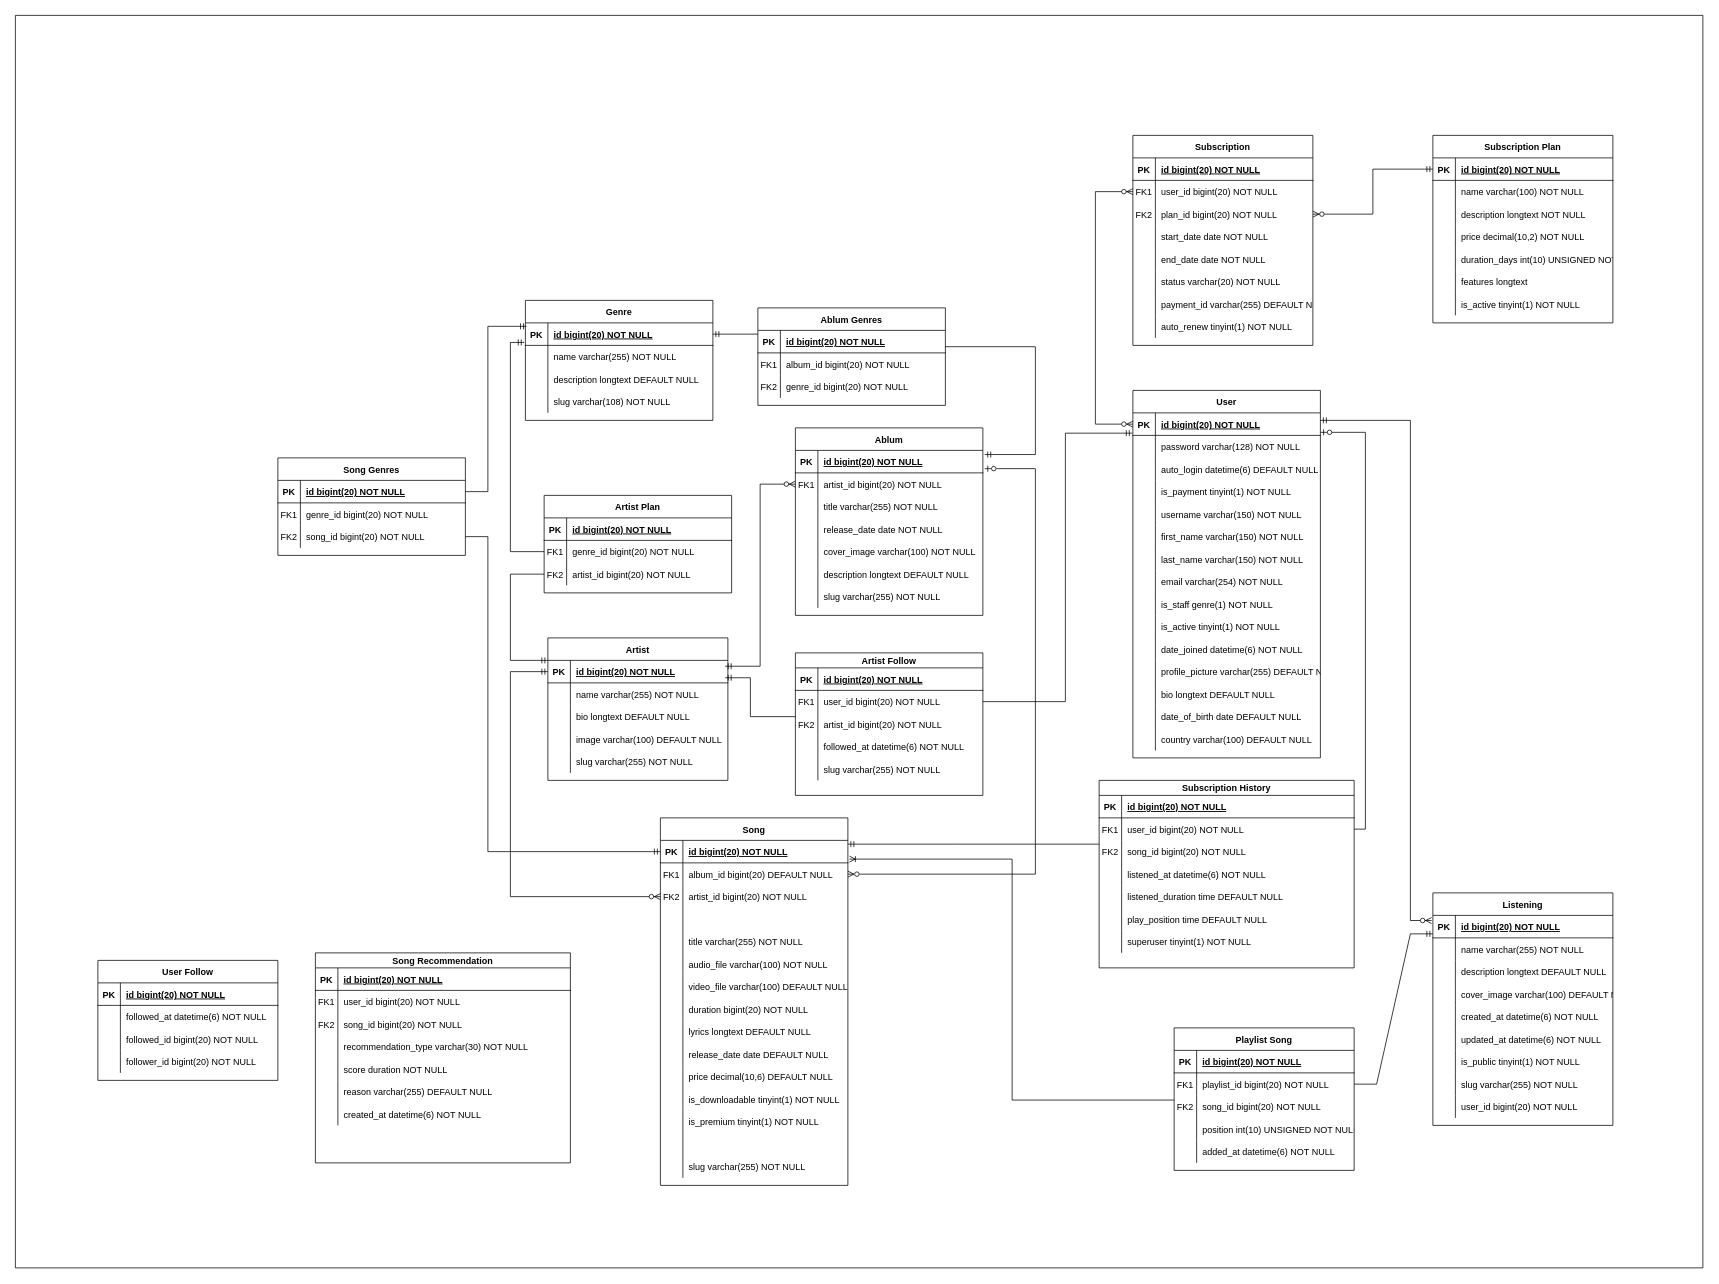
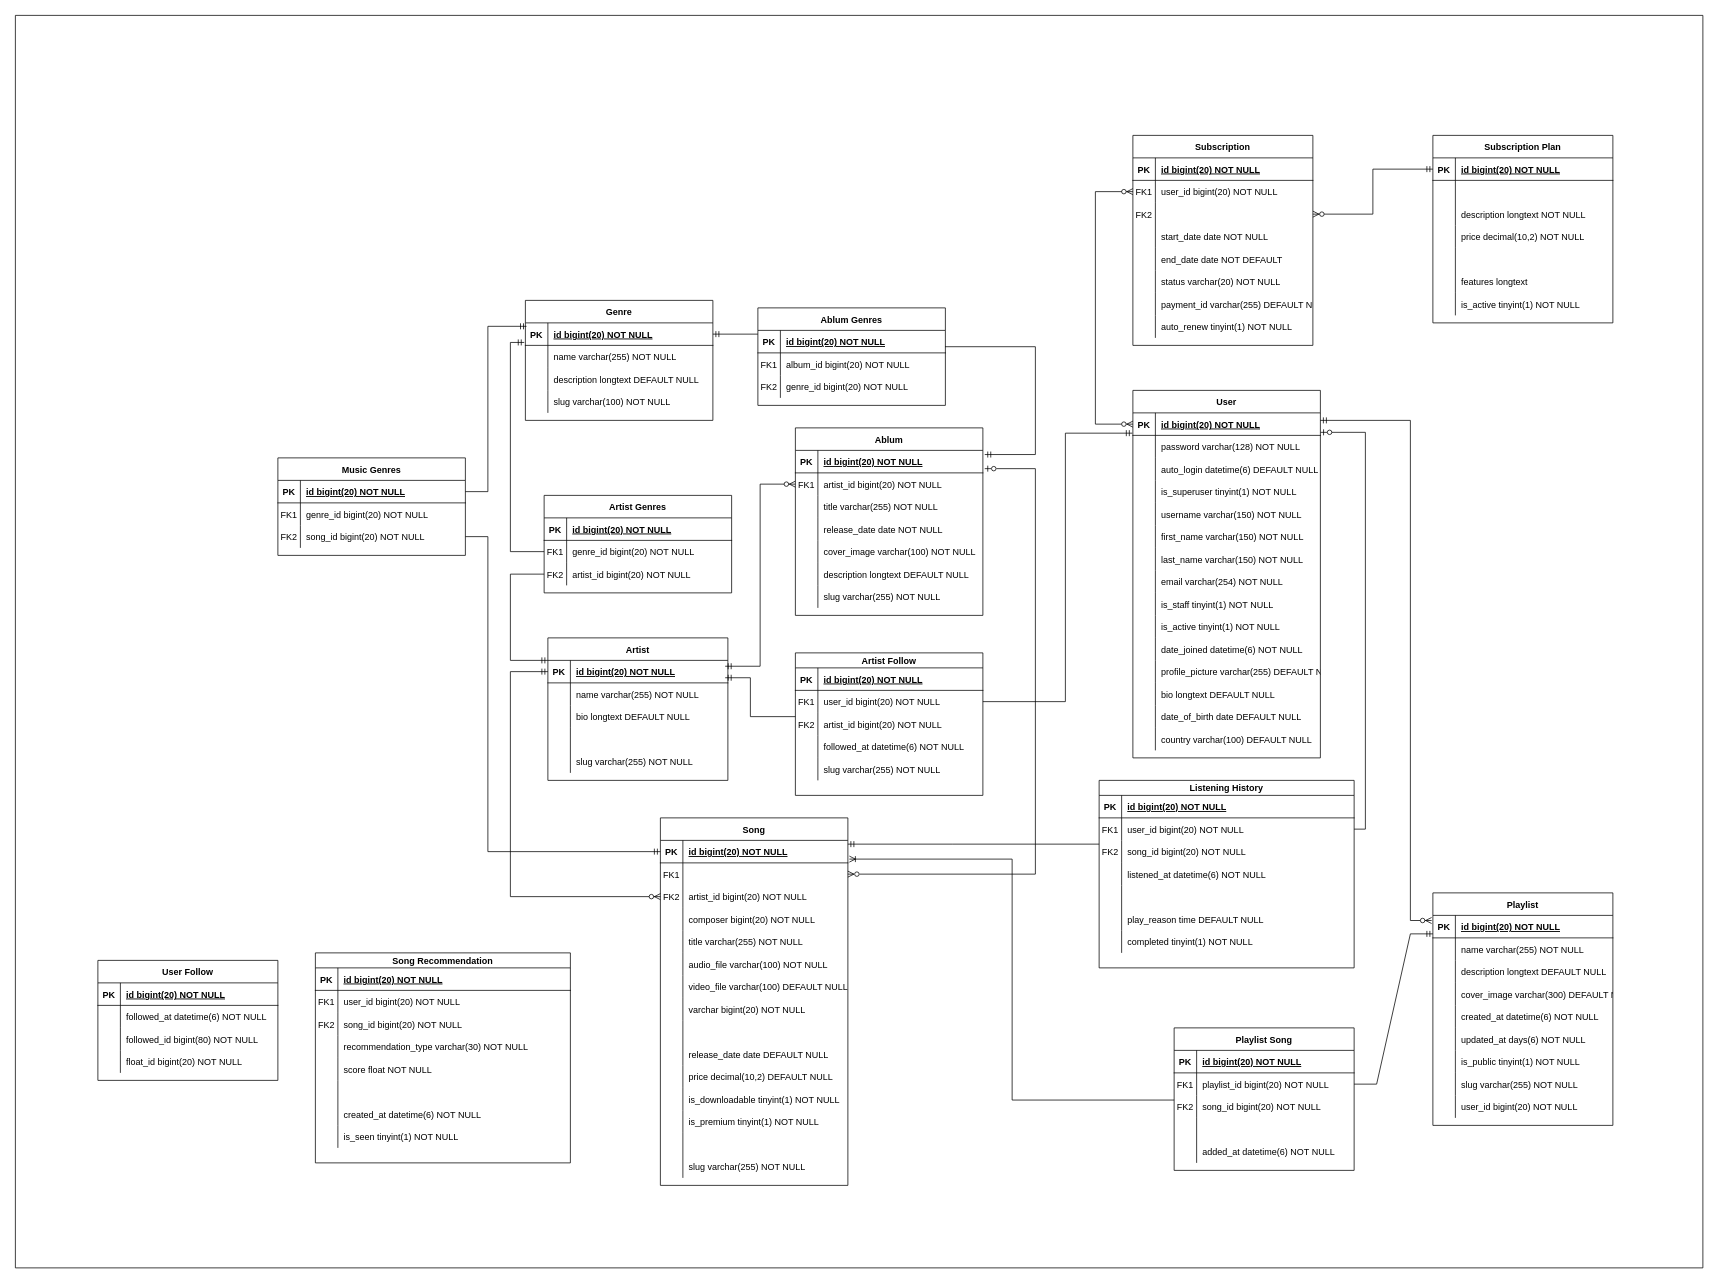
- <mxCell id="341" value="name varchar(100) NOT NULL" style="shape=partialRectangle;overflow=hidden;connectable=0;fillColor=none;top=0;left=0;bottom=0;right=0;align=left;spacingLeft=6;" vertex="1" parent="339"><mxGeometry x="30" width="210" height="30" as="geometry"><mxRectangle width="210" height="30" as="alternateBounds" /></mxGeometry></mxCell>
- <mxCell id="319" value="plan_id bigint(20) NOT NULL" style="shape=partialRectangle;overflow=hidden;connectable=0;fillColor=none;top=0;left=0;bottom=0;right=0;align=left;spacingLeft=6;" vertex="1" parent="317"><mxGeometry x="30" width="210" height="30" as="geometry"><mxRectangle width="210" height="30" as="alternateBounds" /></mxGeometry></mxCell>
- <mxCell id="350" value="duration_days int(10) UNSIGNED NOT NULL" style="shape=partialRectangle;overflow=hidden;connectable=0;fillColor=none;top=0;left=0;bottom=0;right=0;align=left;spacingLeft=6;" vertex="1" parent="348"><mxGeometry x="30" width="210" height="30" as="geometry"><mxRectangle width="210" height="30" as="alternateBounds" /></mxGeometry></mxCell>
- <mxCell id="325" value="end_date date NOT NULL" style="shape=partialRectangle;overflow=hidden;connectable=0;fillColor=none;top=0;left=0;bottom=0;right=0;align=left;spacingLeft=6;" vertex="1" parent="323"><mxGeometry x="30" width="210" height="30" as="geometry"><mxRectangle width="210" height="30" as="alternateBounds" /></mxGeometry></mxCell>
+ <mxCell id="325" value="end_date date NOT DEFAULT" style="shape=partialRectangle;overflow=hidden;connectable=0;fillColor=none;top=0;left=0;bottom=0;right=0;align=left;spacingLeft=6;" vertex="1" parent="323"><mxGeometry x="30" width="210" height="30" as="geometry"><mxRectangle width="210" height="30" as="alternateBounds" /></mxGeometry></mxCell>
- <mxCell id="179" value="slug varchar(108) NOT NULL" style="shape=partialRectangle;overflow=hidden;connectable=0;fillColor=none;top=0;left=0;bottom=0;right=0;align=left;spacingLeft=6;" vertex="1" parent="177"><mxGeometry x="30" width="220" height="30" as="geometry"><mxRectangle width="220" height="30" as="alternateBounds" /></mxGeometry></mxCell>
+ <mxCell id="179" value="slug varchar(100) NOT NULL" style="shape=partialRectangle;overflow=hidden;connectable=0;fillColor=none;top=0;left=0;bottom=0;right=0;align=left;spacingLeft=6;" vertex="1" parent="177"><mxGeometry x="30" width="220" height="30" as="geometry"><mxRectangle width="220" height="30" as="alternateBounds" /></mxGeometry></mxCell>
- <mxCell id="185" value="Song Genres" style="shape=table;startSize=30;container=1;collapsible=1;childLayout=tableLayout;fixedRows=1;rowLines=0;fontStyle=1;align=center;resizeLast=1;" vertex="1" parent="1"><mxGeometry x="370" y="610" width="250" height="130" as="geometry" /></mxCell>
+ <mxCell id="185" value="Music Genres" style="shape=table;startSize=30;container=1;collapsible=1;childLayout=tableLayout;fixedRows=1;rowLines=0;fontStyle=1;align=center;resizeLast=1;" vertex="1" parent="1"><mxGeometry x="370" y="610" width="250" height="130" as="geometry" /></mxCell>
- <mxCell id="59" value="is_payment tinyint(1) NOT NULL" style="shape=partialRectangle;overflow=hidden;connectable=0;fillColor=none;top=0;left=0;bottom=0;right=0;align=left;spacingLeft=6;" vertex="1" parent="57"><mxGeometry x="30" width="220" height="30" as="geometry"><mxRectangle width="220" height="30" as="alternateBounds" /></mxGeometry></mxCell>
+ <mxCell id="59" value="is_superuser tinyint(1) NOT NULL" style="shape=partialRectangle;overflow=hidden;connectable=0;fillColor=none;top=0;left=0;bottom=0;right=0;align=left;spacingLeft=6;" vertex="1" parent="57"><mxGeometry x="30" width="220" height="30" as="geometry"><mxRectangle width="220" height="30" as="alternateBounds" /></mxGeometry></mxCell>
- <mxCell id="157" value="Artist Plan" style="shape=table;startSize=30;container=1;collapsible=1;childLayout=tableLayout;fixedRows=1;rowLines=0;fontStyle=1;align=center;resizeLast=1;" vertex="1" parent="1"><mxGeometry x="725" y="660" width="250" height="130" as="geometry" /></mxCell>
+ <mxCell id="157" value="Artist Genres" style="shape=table;startSize=30;container=1;collapsible=1;childLayout=tableLayout;fixedRows=1;rowLines=0;fontStyle=1;align=center;resizeLast=1;" vertex="1" parent="1"><mxGeometry x="725" y="660" width="250" height="130" as="geometry" /></mxCell>
- <mxCell id="74" value="is_staff genre(1) NOT NULL" style="shape=partialRectangle;overflow=hidden;connectable=0;fillColor=none;top=0;left=0;bottom=0;right=0;align=left;spacingLeft=6;" vertex="1" parent="72"><mxGeometry x="30" width="220" height="30" as="geometry"><mxRectangle width="220" height="30" as="alternateBounds" /></mxGeometry></mxCell>
+ <mxCell id="74" value="is_staff tinyint(1) NOT NULL" style="shape=partialRectangle;overflow=hidden;connectable=0;fillColor=none;top=0;left=0;bottom=0;right=0;align=left;spacingLeft=6;" vertex="1" parent="72"><mxGeometry x="30" width="220" height="30" as="geometry"><mxRectangle width="220" height="30" as="alternateBounds" /></mxGeometry></mxCell>
- <mxCell id="137" value="image varchar(100) DEFAULT NULL" style="shape=partialRectangle;overflow=hidden;connectable=0;fillColor=none;top=0;left=0;bottom=0;right=0;align=left;spacingLeft=6;" vertex="1" parent="135"><mxGeometry x="30" width="210" height="30" as="geometry"><mxRectangle width="210" height="30" as="alternateBounds" /></mxGeometry></mxCell>
- <mxCell id="226" value="Subscription History" style="shape=table;startSize=20;container=1;collapsible=1;childLayout=tableLayout;fixedRows=1;rowLines=0;fontStyle=1;align=center;resizeLast=1;" vertex="1" parent="1"><mxGeometry x="1465" y="1040" width="340" height="250" as="geometry" /></mxCell>
+ <mxCell id="226" value="Listening History" style="shape=table;startSize=20;container=1;collapsible=1;childLayout=tableLayout;fixedRows=1;rowLines=0;fontStyle=1;align=center;resizeLast=1;" vertex="1" parent="1"><mxGeometry x="1465" y="1040" width="340" height="250" as="geometry" /></mxCell>
- <mxCell id="8" value="album_id bigint(20) DEFAULT NULL" style="shape=partialRectangle;overflow=hidden;connectable=0;fillColor=none;top=0;left=0;bottom=0;right=0;align=left;spacingLeft=6;" parent="6" vertex="1"><mxGeometry x="30" width="220" height="30" as="geometry"><mxRectangle width="220" height="30" as="alternateBounds" /></mxGeometry></mxCell>
- <mxCell id="241" value="listened_duration time DEFAULT NULL" style="shape=partialRectangle;overflow=hidden;connectable=0;fillColor=none;top=0;left=0;bottom=0;right=0;align=left;spacingLeft=6;" vertex="1" parent="239"><mxGeometry x="30" width="310" height="30" as="geometry"><mxRectangle width="310" height="30" as="alternateBounds" /></mxGeometry></mxCell>
- <mxCell id="263" value="Listening" style="shape=table;startSize=30;container=1;collapsible=1;childLayout=tableLayout;fixedRows=1;rowLines=0;fontStyle=1;align=center;resizeLast=1;" vertex="1" parent="1"><mxGeometry x="1910" y="1190" width="240" height="310" as="geometry" /></mxCell>
+ <mxCell id="263" value="Playlist" style="shape=table;startSize=30;container=1;collapsible=1;childLayout=tableLayout;fixedRows=1;rowLines=0;fontStyle=1;align=center;resizeLast=1;" vertex="1" parent="1"><mxGeometry x="1910" y="1190" width="240" height="310" as="geometry" /></mxCell>
+ <mxCell id="14" value="composer bigint(20) NOT NULL" style="shape=partialRectangle;overflow=hidden;connectable=0;fillColor=none;top=0;left=0;bottom=0;right=0;align=left;spacingLeft=6;" vertex="1" parent="12"><mxGeometry x="30" width="220" height="30" as="geometry"><mxRectangle width="220" height="30" as="alternateBounds" /></mxGeometry></mxCell>
- <mxCell id="244" value="play_position time DEFAULT NULL" style="shape=partialRectangle;overflow=hidden;connectable=0;fillColor=none;top=0;left=0;bottom=0;right=0;align=left;spacingLeft=6;" vertex="1" parent="242"><mxGeometry x="30" width="310" height="30" as="geometry"><mxRectangle width="310" height="30" as="alternateBounds" /></mxGeometry></mxCell>
+ <mxCell id="244" value="play_reason time DEFAULT NULL" style="shape=partialRectangle;overflow=hidden;connectable=0;fillColor=none;top=0;left=0;bottom=0;right=0;align=left;spacingLeft=6;" vertex="1" parent="242"><mxGeometry x="30" width="310" height="30" as="geometry"><mxRectangle width="310" height="30" as="alternateBounds" /></mxGeometry></mxCell>
- <mxCell id="247" value="superuser tinyint(1) NOT NULL" style="shape=partialRectangle;overflow=hidden;connectable=0;fillColor=none;top=0;left=0;bottom=0;right=0;align=left;spacingLeft=6;" vertex="1" parent="245"><mxGeometry x="30" width="310" height="30" as="geometry"><mxRectangle width="310" height="30" as="alternateBounds" /></mxGeometry></mxCell>
+ <mxCell id="247" value="completed tinyint(1) NOT NULL" style="shape=partialRectangle;overflow=hidden;connectable=0;fillColor=none;top=0;left=0;bottom=0;right=0;align=left;spacingLeft=6;" vertex="1" parent="245"><mxGeometry x="30" width="310" height="30" as="geometry"><mxRectangle width="310" height="30" as="alternateBounds" /></mxGeometry></mxCell>
- <mxCell id="275" value="cover_image varchar(100) DEFAULT NULL" style="shape=partialRectangle;overflow=hidden;connectable=0;fillColor=none;top=0;left=0;bottom=0;right=0;align=left;spacingLeft=6;" vertex="1" parent="273"><mxGeometry x="30" width="210" height="30" as="geometry"><mxRectangle width="210" height="30" as="alternateBounds" /></mxGeometry></mxCell>
+ <mxCell id="275" value="cover_image varchar(300) DEFAULT NULL" style="shape=partialRectangle;overflow=hidden;connectable=0;fillColor=none;top=0;left=0;bottom=0;right=0;align=left;spacingLeft=6;" vertex="1" parent="273"><mxGeometry x="30" width="210" height="30" as="geometry"><mxRectangle width="210" height="30" as="alternateBounds" /></mxGeometry></mxCell>
- <mxCell id="26" value="duration bigint(20) NOT NULL" style="shape=partialRectangle;overflow=hidden;connectable=0;fillColor=none;top=0;left=0;bottom=0;right=0;align=left;spacingLeft=6;" vertex="1" parent="24"><mxGeometry x="30" width="220" height="30" as="geometry"><mxRectangle width="220" height="30" as="alternateBounds" /></mxGeometry></mxCell>
+ <mxCell id="26" value="varchar bigint(20) NOT NULL" style="shape=partialRectangle;overflow=hidden;connectable=0;fillColor=none;top=0;left=0;bottom=0;right=0;align=left;spacingLeft=6;" vertex="1" parent="24"><mxGeometry x="30" width="220" height="30" as="geometry"><mxRectangle width="220" height="30" as="alternateBounds" /></mxGeometry></mxCell>
- <mxCell id="29" value="lyrics longtext DEFAULT NULL" style="shape=partialRectangle;overflow=hidden;connectable=0;fillColor=none;top=0;left=0;bottom=0;right=0;align=left;spacingLeft=6;" vertex="1" parent="27"><mxGeometry x="30" width="220" height="30" as="geometry"><mxRectangle width="220" height="30" as="alternateBounds" /></mxGeometry></mxCell>
- <mxCell id="259" value="followed_id bigint(20) NOT NULL" style="shape=partialRectangle;overflow=hidden;connectable=0;fillColor=none;top=0;left=0;bottom=0;right=0;align=left;spacingLeft=6;" vertex="1" parent="257"><mxGeometry x="30" width="210" height="30" as="geometry"><mxRectangle width="210" height="30" as="alternateBounds" /></mxGeometry></mxCell>
+ <mxCell id="259" value="followed_id bigint(80) NOT NULL" style="shape=partialRectangle;overflow=hidden;connectable=0;fillColor=none;top=0;left=0;bottom=0;right=0;align=left;spacingLeft=6;" vertex="1" parent="257"><mxGeometry x="30" width="210" height="30" as="geometry"><mxRectangle width="210" height="30" as="alternateBounds" /></mxGeometry></mxCell>
- <mxCell id="281" value="updated_at datetime(6) NOT NULL" style="shape=partialRectangle;overflow=hidden;connectable=0;fillColor=none;top=0;left=0;bottom=0;right=0;align=left;spacingLeft=6;" vertex="1" parent="279"><mxGeometry x="30" width="210" height="30" as="geometry"><mxRectangle width="210" height="30" as="alternateBounds" /></mxGeometry></mxCell>
+ <mxCell id="281" value="updated_at days(6) NOT NULL" style="shape=partialRectangle;overflow=hidden;connectable=0;fillColor=none;top=0;left=0;bottom=0;right=0;align=left;spacingLeft=6;" vertex="1" parent="279"><mxGeometry x="30" width="210" height="30" as="geometry"><mxRectangle width="210" height="30" as="alternateBounds" /></mxGeometry></mxCell>
- <mxCell id="262" value="follower_id bigint(20) NOT NULL" style="shape=partialRectangle;overflow=hidden;connectable=0;fillColor=none;top=0;left=0;bottom=0;right=0;align=left;spacingLeft=6;" vertex="1" parent="260"><mxGeometry x="30" width="210" height="30" as="geometry"><mxRectangle width="210" height="30" as="alternateBounds" /></mxGeometry></mxCell>
+ <mxCell id="262" value="float_id bigint(20) NOT NULL" style="shape=partialRectangle;overflow=hidden;connectable=0;fillColor=none;top=0;left=0;bottom=0;right=0;align=left;spacingLeft=6;" vertex="1" parent="260"><mxGeometry x="30" width="210" height="30" as="geometry"><mxRectangle width="210" height="30" as="alternateBounds" /></mxGeometry></mxCell>
- <mxCell id="216" value="score duration NOT NULL" style="shape=partialRectangle;overflow=hidden;connectable=0;fillColor=none;top=0;left=0;bottom=0;right=0;align=left;spacingLeft=6;" vertex="1" parent="214"><mxGeometry x="30" width="310" height="30" as="geometry"><mxRectangle width="310" height="30" as="alternateBounds" /></mxGeometry></mxCell>
+ <mxCell id="216" value="score float NOT NULL" style="shape=partialRectangle;overflow=hidden;connectable=0;fillColor=none;top=0;left=0;bottom=0;right=0;align=left;spacingLeft=6;" vertex="1" parent="214"><mxGeometry x="30" width="310" height="30" as="geometry"><mxRectangle width="310" height="30" as="alternateBounds" /></mxGeometry></mxCell>
- <mxCell id="35" value="price decimal(10,6) DEFAULT NULL" style="shape=partialRectangle;overflow=hidden;connectable=0;fillColor=none;top=0;left=0;bottom=0;right=0;align=left;spacingLeft=6;" vertex="1" parent="33"><mxGeometry x="30" width="220" height="30" as="geometry"><mxRectangle width="220" height="30" as="alternateBounds" /></mxGeometry></mxCell>
+ <mxCell id="35" value="price decimal(10,2) DEFAULT NULL" style="shape=partialRectangle;overflow=hidden;connectable=0;fillColor=none;top=0;left=0;bottom=0;right=0;align=left;spacingLeft=6;" vertex="1" parent="33"><mxGeometry x="30" width="220" height="30" as="geometry"><mxRectangle width="220" height="30" as="alternateBounds" /></mxGeometry></mxCell>
- <mxCell id="219" value="reason varchar(255) DEFAULT NULL" style="shape=partialRectangle;overflow=hidden;connectable=0;fillColor=none;top=0;left=0;bottom=0;right=0;align=left;spacingLeft=6;" vertex="1" parent="217"><mxGeometry x="30" width="310" height="30" as="geometry"><mxRectangle width="310" height="30" as="alternateBounds" /></mxGeometry></mxCell>
- <mxCell id="303" value="position int(10) UNSIGNED NOT NULL" style="shape=partialRectangle;overflow=hidden;connectable=0;fillColor=none;top=0;left=0;bottom=0;right=0;align=left;spacingLeft=6;" vertex="1" parent="301"><mxGeometry x="30" width="210" height="30" as="geometry"><mxRectangle width="210" height="30" as="alternateBounds" /></mxGeometry></mxCell>
+ <mxCell id="225" value="is_seen tinyint(1) NOT NULL" style="shape=partialRectangle;overflow=hidden;connectable=0;fillColor=none;top=0;left=0;bottom=0;right=0;align=left;spacingLeft=6;" vertex="1" parent="223"><mxGeometry x="30" width="310" height="30" as="geometry"><mxRectangle width="310" height="30" as="alternateBounds" /></mxGeometry></mxCell>
